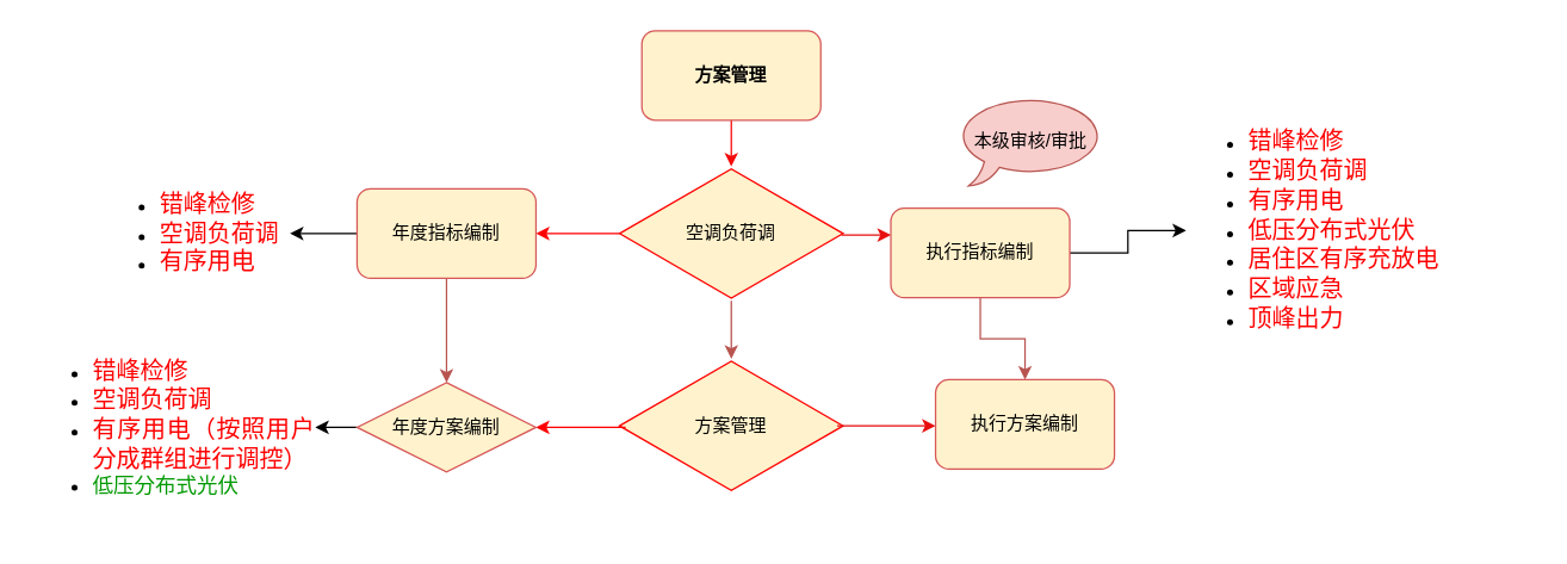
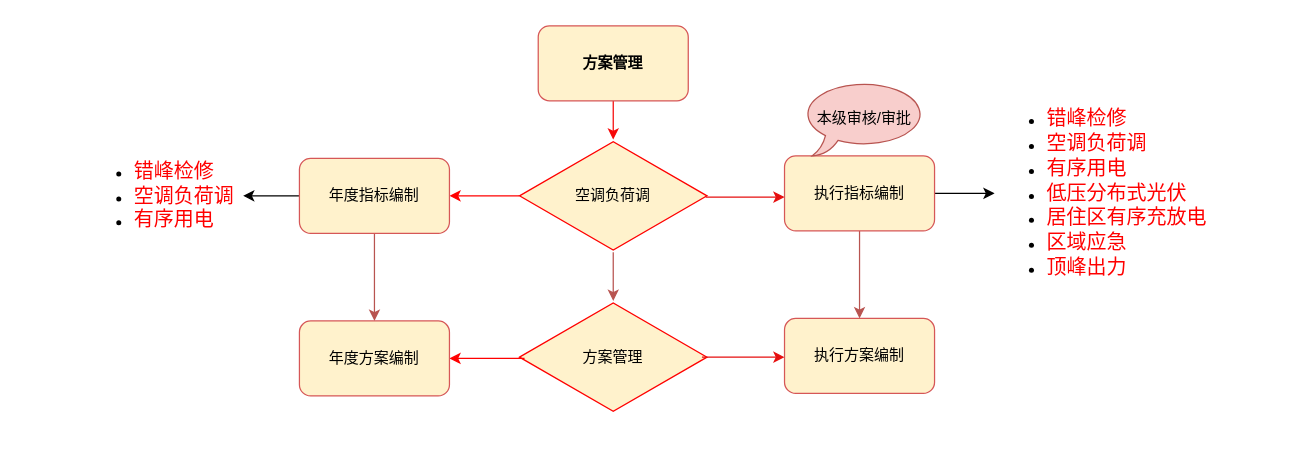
- <mxCell id="13" value="执行指标编制" style="rounded=1;whiteSpace=wrap;html=1;fillColor=#fff2cc;strokeColor=light-dark(#d65757, #6d5100);" vertex="1" parent="1"><mxGeometry x="597" y="139" width="120" height="60" as="geometry" /></mxCell>
+ <mxCell id="13" value="执行指标编制" style="rounded=1;whiteSpace=wrap;html=1;fillColor=#fff2cc;strokeColor=light-dark(#d65757, #6d5100);" vertex="1" parent="1"><mxGeometry x="627" y="124" width="120" height="60" as="geometry" /></mxCell>
- <mxCell id="22" value="&lt;ul&gt;&lt;li&gt;&lt;p style=&quot;margin: 0pt 0pt 0.0pt; text-align: justify; font-family: &amp;quot;Times New Roman&amp;quot;; font-size: 10.5pt;&quot; class=&quot;MsoNormal&quot;&gt;&lt;span style=&quot;font-size: 12pt;&quot;&gt;&lt;font style=&quot;color: rgb(255, 0, 0);&quot; face=&quot;宋体&quot;&gt;错峰检修&lt;/font&gt;&lt;/span&gt;&lt;/p&gt;&lt;/li&gt;&lt;li&gt;&lt;p style=&quot;margin: 0pt 0pt 0.0pt; text-align: justify; font-family: &amp;quot;Times New Roman&amp;quot;; font-size: 10.5pt;&quot; class=&quot;MsoNormal&quot;&gt;&lt;span style=&quot;font-size: 12pt;&quot;&gt;&lt;font style=&quot;color: rgb(255, 0, 0);&quot; face=&quot;宋体&quot;&gt;空调负荷调&lt;/font&gt;&lt;/span&gt;&lt;/p&gt;&lt;/li&gt;&lt;li&gt;&lt;p style=&quot;margin: 0pt 0pt 0.0pt; text-align: justify; font-family: &amp;quot;Times New Roman&amp;quot;; font-size: 10.5pt;&quot; class=&quot;MsoNormal&quot;&gt;&lt;span style=&quot;font-size: 12pt;&quot;&gt;&lt;font style=&quot;color: rgb(255, 0, 0);&quot; face=&quot;宋体&quot;&gt;有序用电（按照用户分成群组进行调控）&lt;/font&gt;&lt;/span&gt;&lt;/p&gt;&lt;/li&gt;&lt;li&gt;&lt;p style=&quot;margin: 0pt 0pt 0.0pt; text-align: justify; font-family: &amp;quot;Times New Roman&amp;quot;; font-size: 10.5pt;&quot; class=&quot;MsoNormal&quot;&gt;&lt;span style=&quot;font-size: 12pt;&quot;&gt;&lt;font style=&quot;color: rgb(0, 153, 0);&quot; face=&quot;宋体&quot;&gt;&lt;/font&gt;&lt;/span&gt;&lt;/p&gt;&lt;p style=&quot;margin: 0pt 0pt 0.0pt; text-align: justify; font-family: &amp;quot;Times New Roman&amp;quot;; font-size: 10.5pt;&quot; class=&quot;MsoNormal&quot;&gt;&lt;span style=&quot;font-size: 10.5pt;&quot;&gt;&lt;font style=&quot;color: rgb(0, 153, 0);&quot; face=&quot;宋体&quot;&gt;低压分布式光伏&lt;/font&gt;&lt;/span&gt;&lt;/p&gt;&lt;/li&gt;&lt;/ul&gt;" style="text;strokeColor=none;fillColor=none;html=1;whiteSpace=wrap;verticalAlign=middle;overflow=hidden;" vertex="1" parent="1"><mxGeometry x="20" y="216.5" width="191" height="139" as="geometry" /></mxCell>
- <mxCell id="17" style="edgeStyle=orthogonalEdgeStyle;rounded=0;orthogonalLoop=1;jettySize=auto;html=1;entryX=1;entryY=0.5;entryDx=0;entryDy=0;" edge="1" parent="1" source="18" target="22"><mxGeometry relative="1" as="geometry" /></mxCell>
- <mxCell id="18" value="年度方案编制" style="rhombus;whiteSpace=wrap;html=1;fillColor=#fff2cc;strokeColor=light-dark(#d65757, #6d5100);" vertex="1" parent="1"><mxGeometry x="239" y="256" width="120" height="60" as="geometry" /></mxCell>
+ <mxCell id="18" value="年度方案编制" style="rounded=1;whiteSpace=wrap;html=1;fillColor=#fff2cc;strokeColor=light-dark(#d65757, #6d5100);" vertex="1" parent="1"><mxGeometry x="239" y="256" width="120" height="60" as="geometry" /></mxCell>
